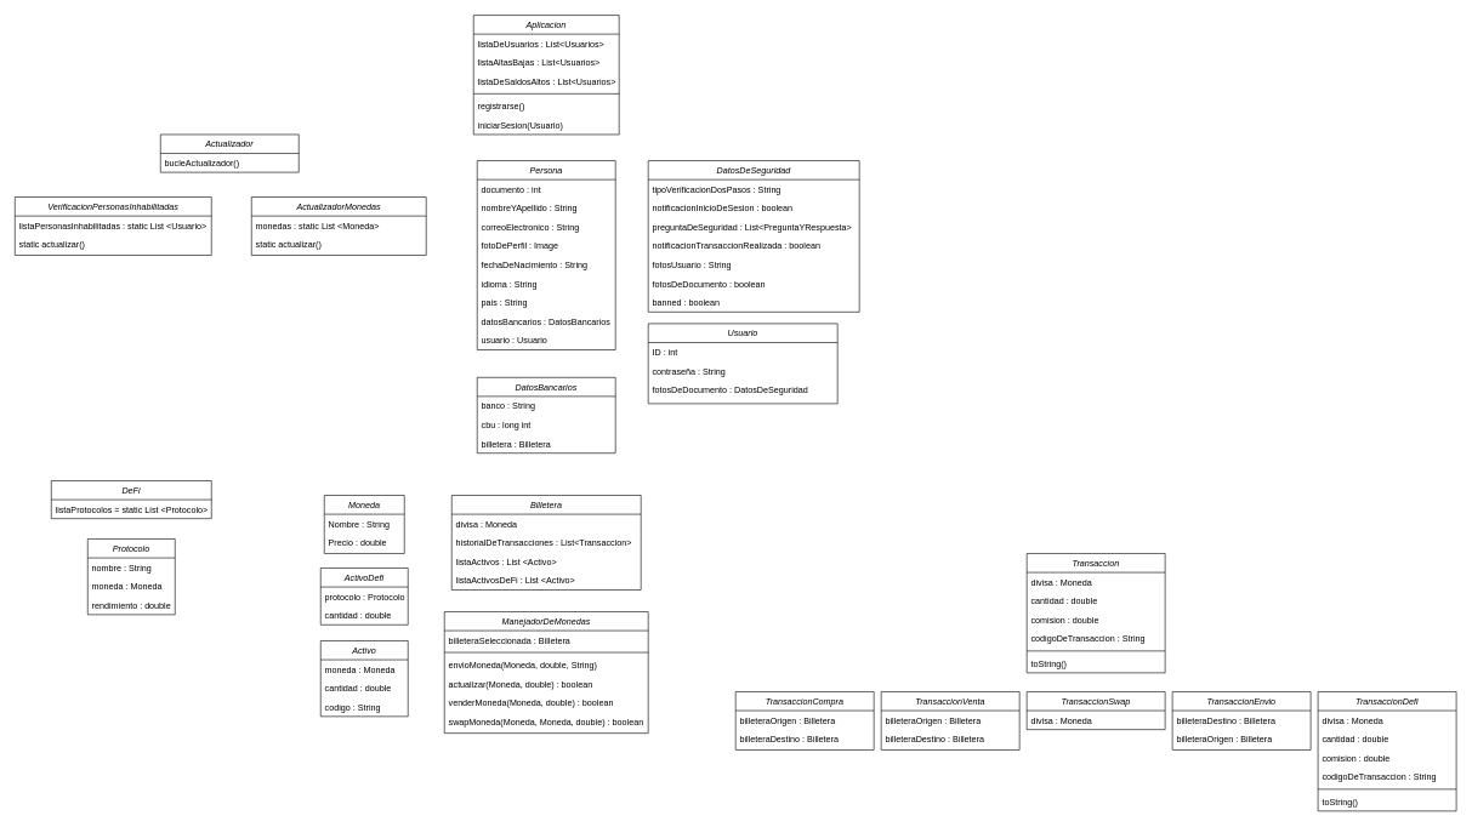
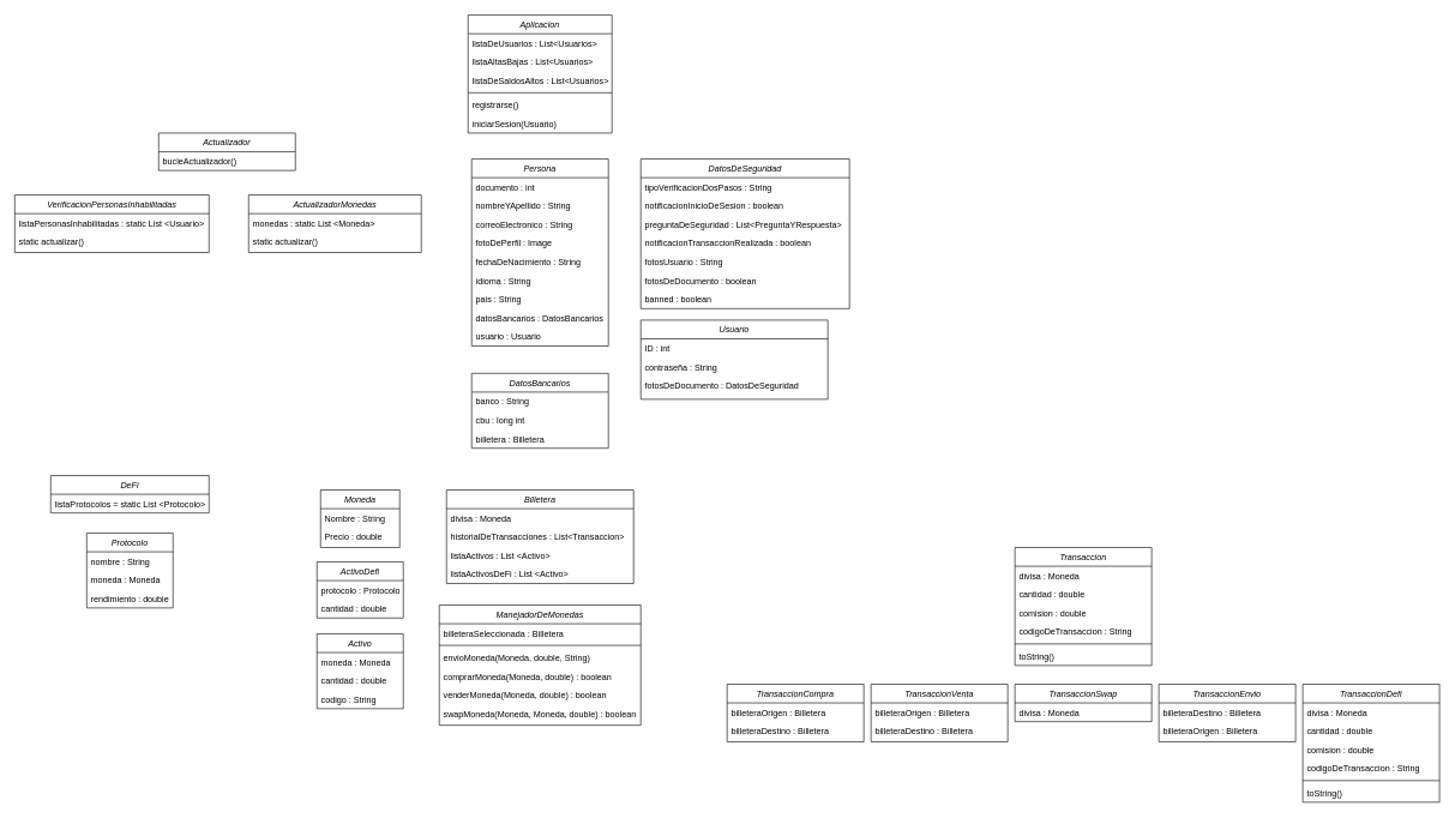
- <mxCell id="18" value="actualizar(Moneda, double) : boolean" style="text;align=left;verticalAlign=top;spacingLeft=4;spacingRight=4;overflow=hidden;rotatable=0;points=[[0,0.5],[1,0.5]];portConstraint=eastwest;" parent="14" vertex="1"><mxGeometry y="86" width="280" height="26" as="geometry" /></mxCell>
+ <mxCell id="18" value="comprarMoneda(Moneda, double) : boolean" style="text;align=left;verticalAlign=top;spacingLeft=4;spacingRight=4;overflow=hidden;rotatable=0;points=[[0,0.5],[1,0.5]];portConstraint=eastwest;" parent="14" vertex="1"><mxGeometry y="86" width="280" height="26" as="geometry" /></mxCell>
